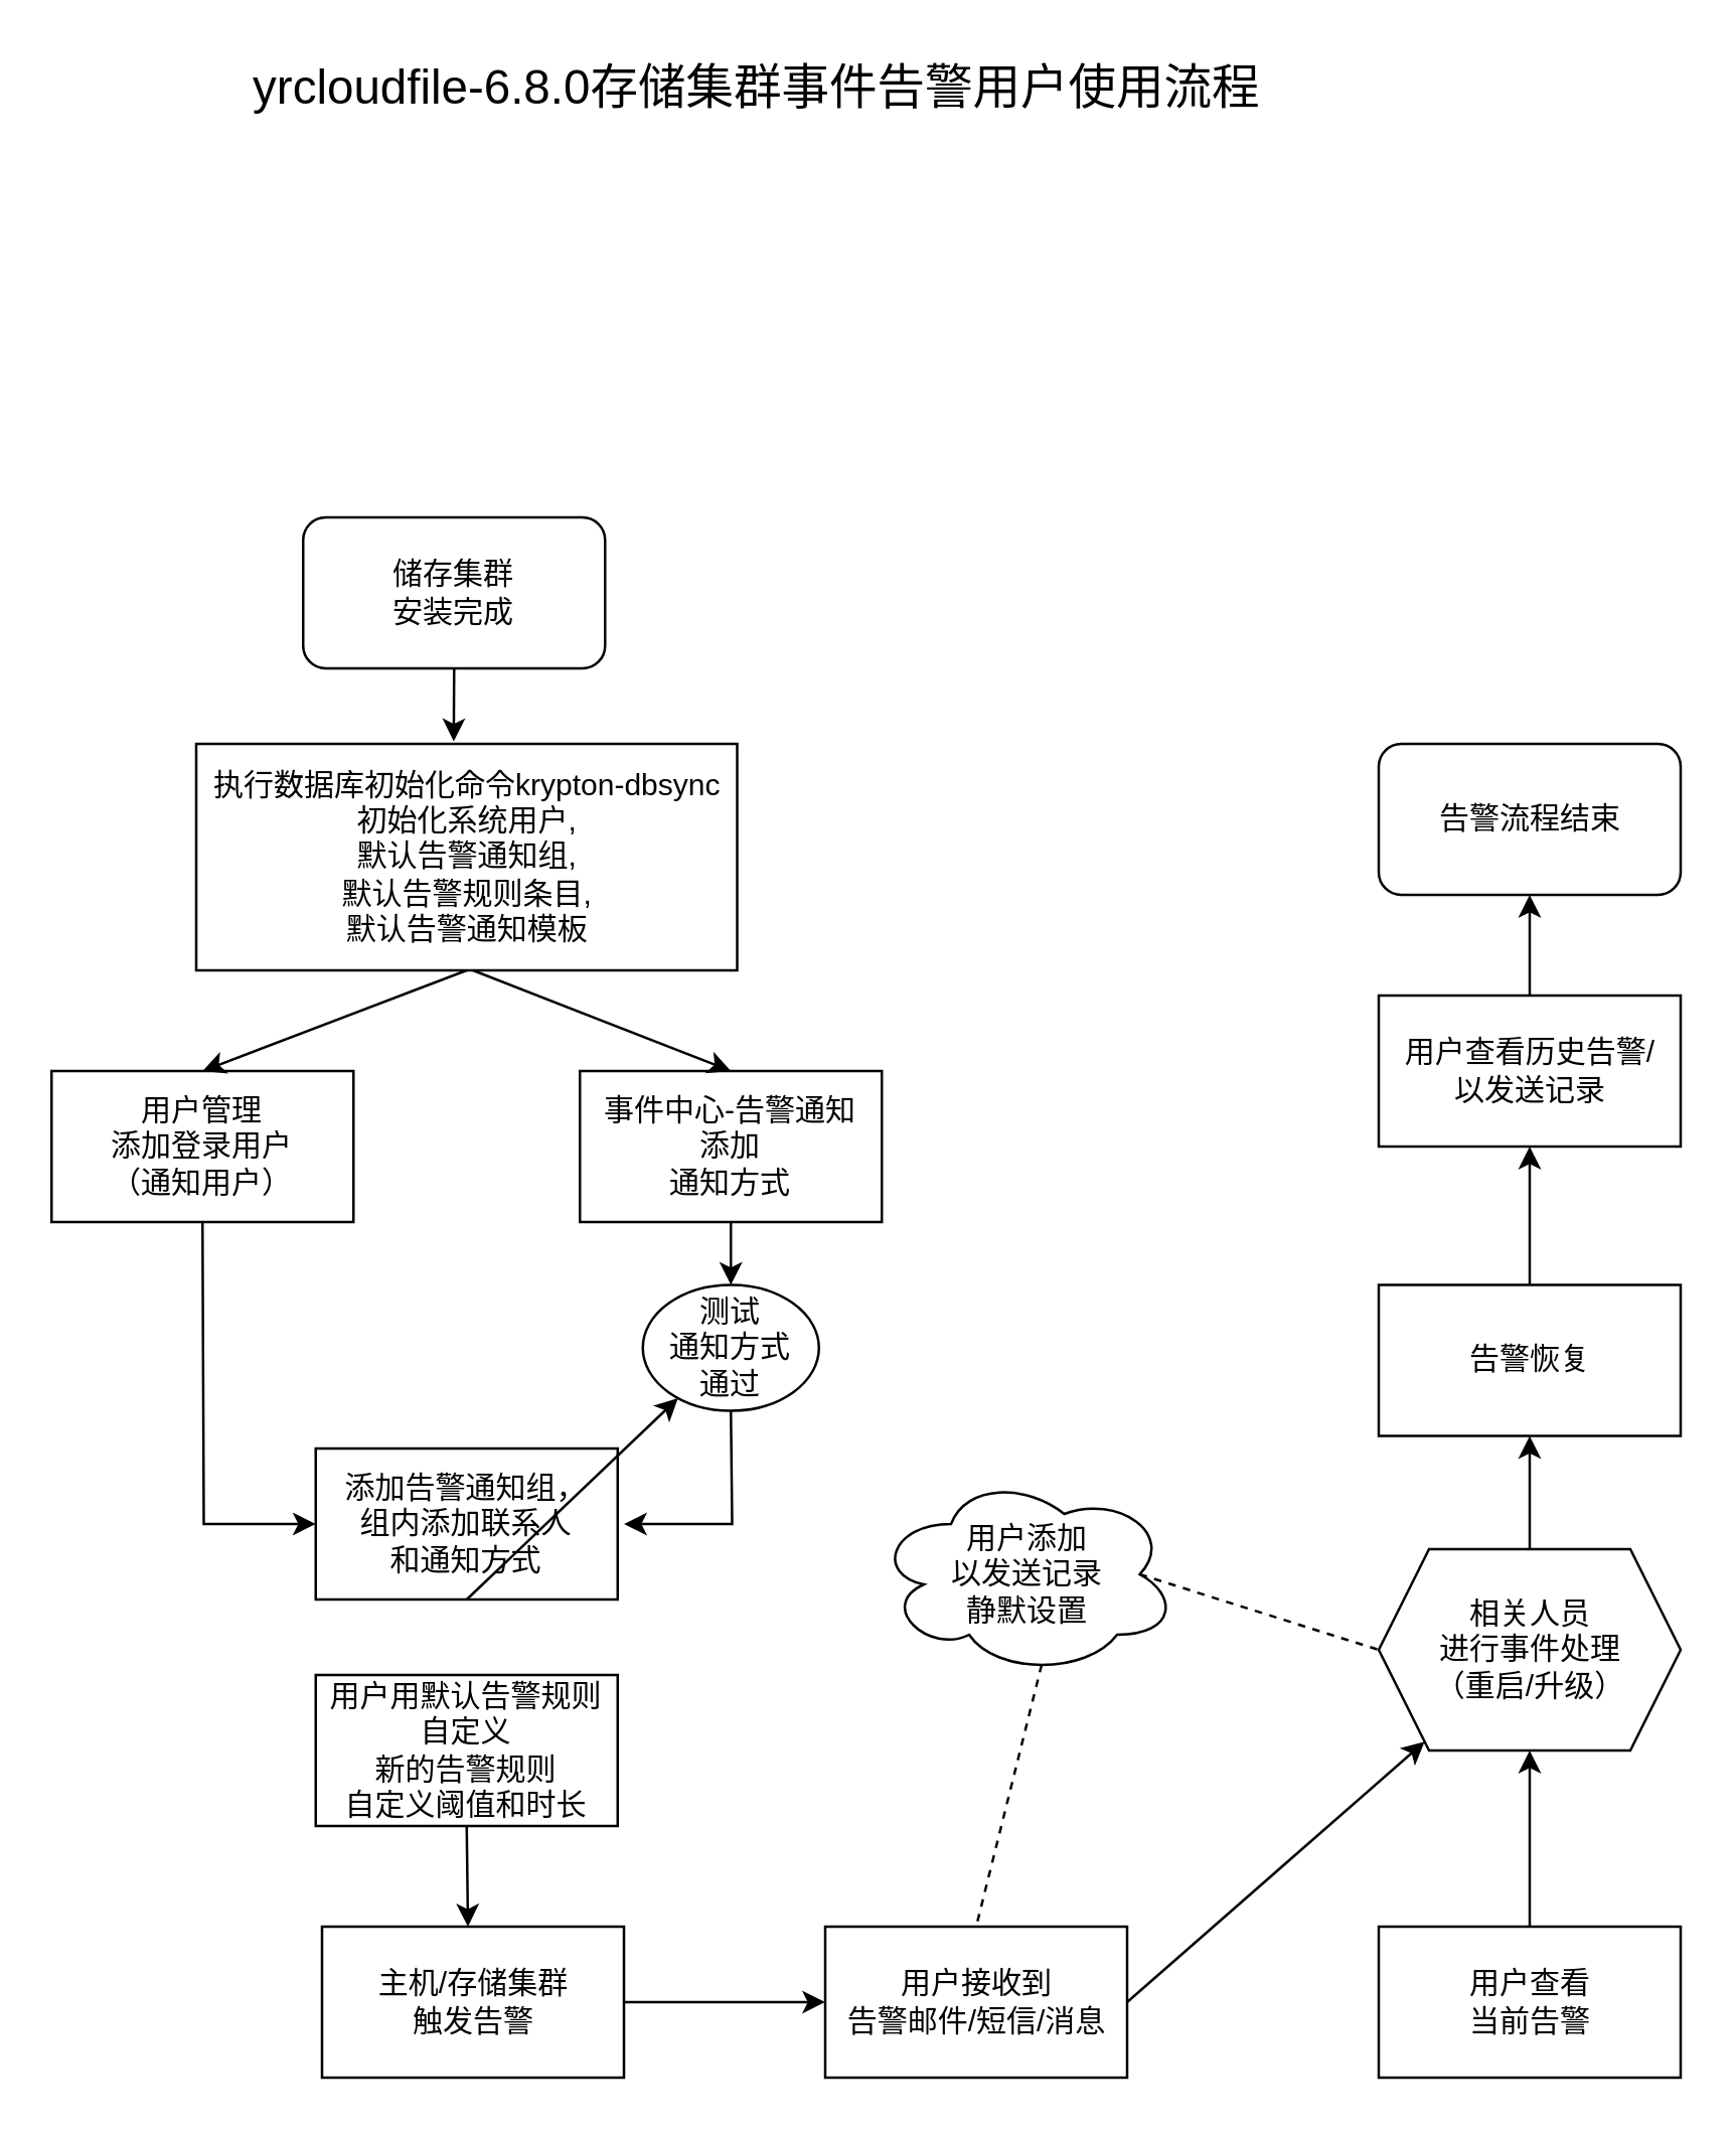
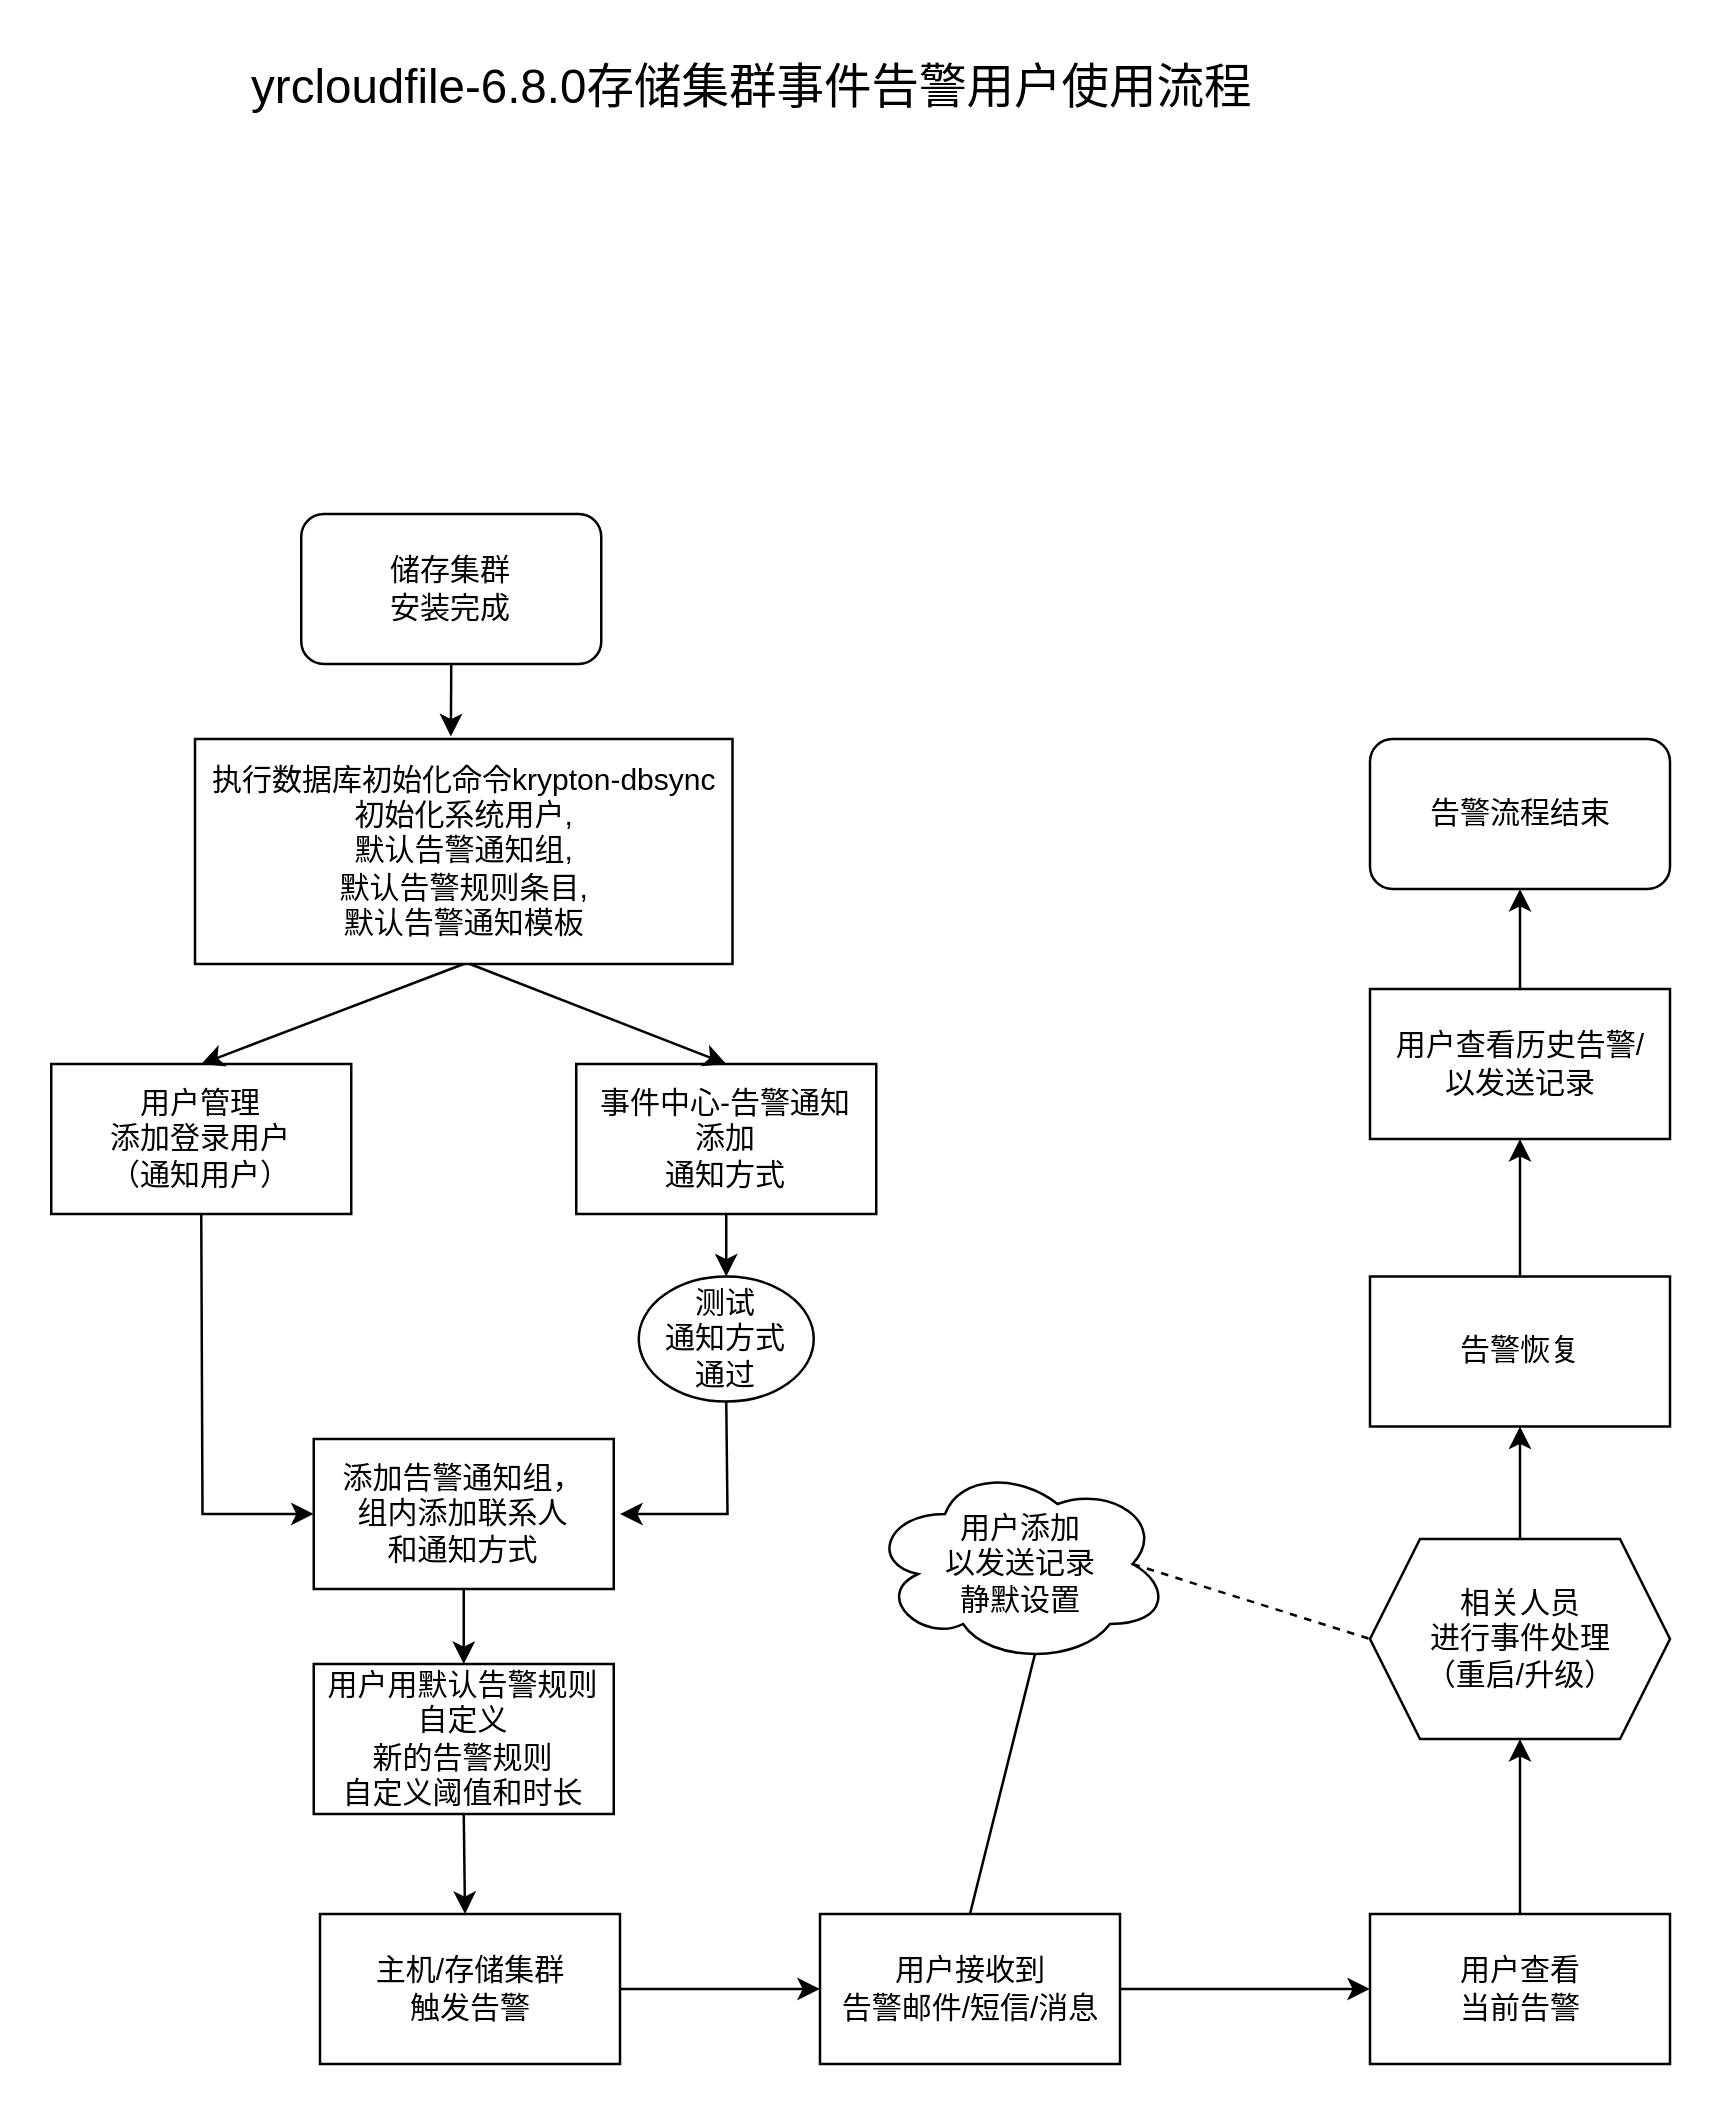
- <mxCell id="25" value="" style="endArrow=classic;html=1;rounded=0;exitX=0.5;exitY=1;exitDx=0;exitDy=0;" edge="1" parent="1" source="4" target="7"><mxGeometry width="50" height="50" relative="1" as="geometry"><mxPoint x="307.5" y="725" as="sourcePoint" /><mxPoint x="357.5" y="675" as="targetPoint" /></mxGeometry></mxCell>
+ <mxCell id="25" value="" style="endArrow=classic;html=1;rounded=0;exitX=0.5;exitY=1;exitDx=0;exitDy=0;entryX=0.5;entryY=0;entryDx=0;entryDy=0;" edge="1" parent="1" source="4" target="8"><mxGeometry width="50" height="50" relative="1" as="geometry"><mxPoint x="307.5" y="725" as="sourcePoint" /><mxPoint x="357.5" y="675" as="targetPoint" /></mxGeometry></mxCell>
- <mxCell id="17" value="" style="endArrow=none;dashed=1;html=1;rounded=0;exitX=0.55;exitY=0.95;exitDx=0;exitDy=0;exitPerimeter=0;entryX=0.5;entryY=0;entryDx=0;entryDy=0;" edge="1" parent="1" source="16" target="10"><mxGeometry width="50" height="50" relative="1" as="geometry"><mxPoint x="377.5" y="635" as="sourcePoint" /><mxPoint x="427.5" y="585" as="targetPoint" /></mxGeometry></mxCell>
+ <mxCell id="17" value="" style="endArrow=none;dashed=0;html=1;rounded=0;exitX=0.55;exitY=0.95;exitDx=0;exitDy=0;exitPerimeter=0;entryX=0.5;entryY=0;entryDx=0;entryDy=0;" edge="1" parent="1" source="16" target="10"><mxGeometry width="50" height="50" relative="1" as="geometry"><mxPoint x="377.5" y="635" as="sourcePoint" /><mxPoint x="427.5" y="585" as="targetPoint" /></mxGeometry></mxCell>
- <mxCell id="28" value="" style="endArrow=classic;html=1;rounded=0;exitX=1;exitY=0.5;exitDx=0;exitDy=0;" edge="1" parent="1" source="10" target="12"><mxGeometry width="50" height="50" relative="1" as="geometry"><mxPoint x="427.5" y="725" as="sourcePoint" /><mxPoint x="477.5" y="675" as="targetPoint" /></mxGeometry></mxCell>
+ <mxCell id="28" value="" style="endArrow=classic;html=1;rounded=0;exitX=1;exitY=0.5;exitDx=0;exitDy=0;entryX=0;entryY=0.5;entryDx=0;entryDy=0;" edge="1" parent="1" source="10" target="11"><mxGeometry width="50" height="50" relative="1" as="geometry"><mxPoint x="427.5" y="725" as="sourcePoint" /><mxPoint x="477.5" y="675" as="targetPoint" /></mxGeometry></mxCell>
